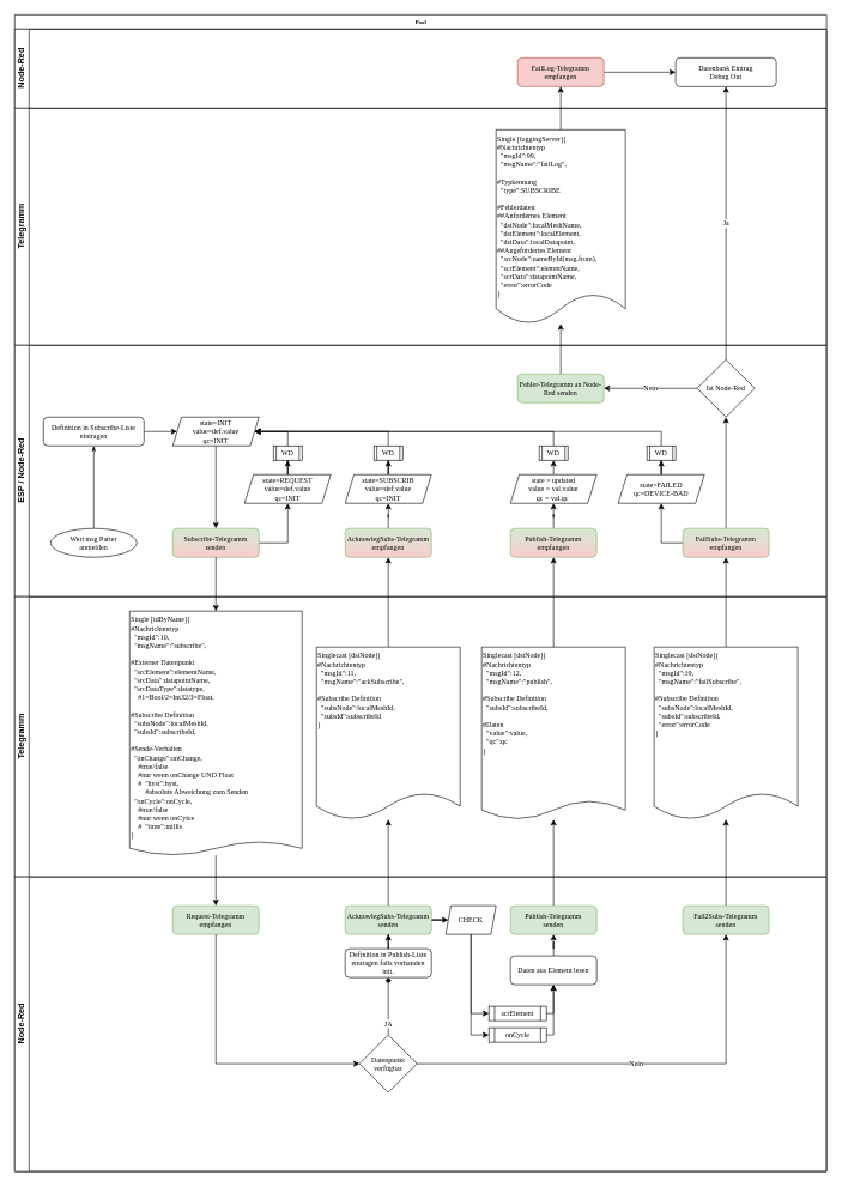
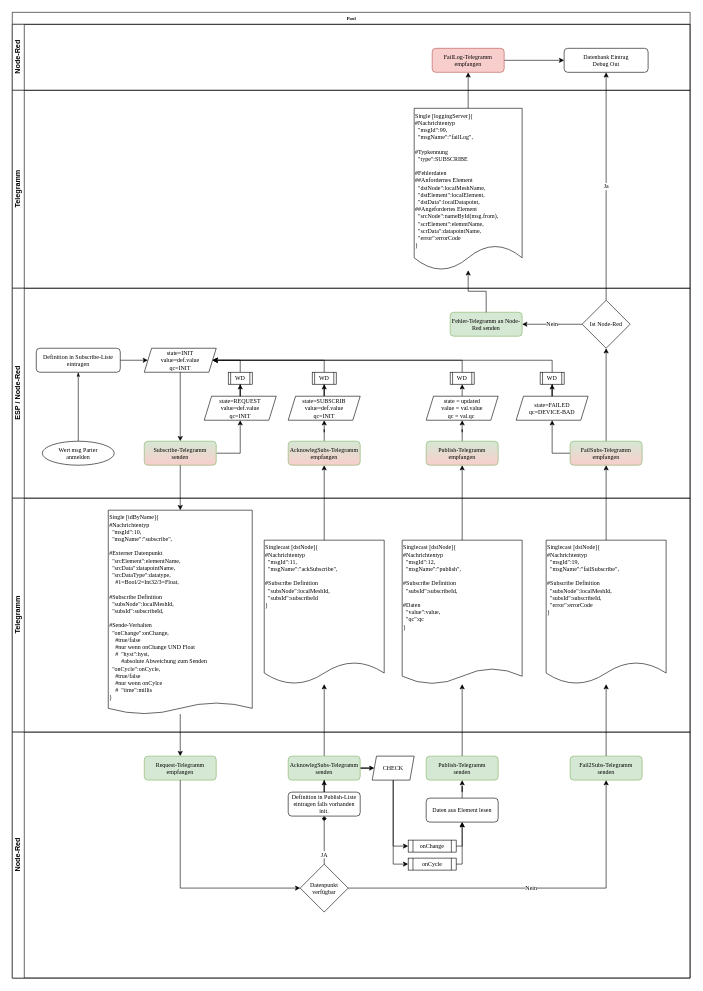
- <mxCell id="11" value="Fehler-Telegramm an Node-Red senden" style="rounded=1;whiteSpace=wrap;html=1;shadow=0;fontFamily=Verdana;fontSize=10;align=center;strokeColor=#82b366;strokeWidth=1;fillColor=#d5e8d4;" parent="9" vertex="1"><mxGeometry x="700" y="40" width="120" height="40" as="geometry" /></mxCell>
+ <mxCell id="11" value="Fehler-Telegramm an Node-Red senden" style="rounded=1;whiteSpace=wrap;html=1;shadow=0;fontFamily=Verdana;fontSize=10;align=center;strokeColor=#82b366;strokeWidth=1;fillColor=#d5e8d4;" parent="9" vertex="1"><mxGeometry x="730" y="40" width="120" height="40" as="geometry" /></mxCell>
- <mxCell id="79" value="scrElement" style="shape=process;whiteSpace=wrap;html=1;backgroundOutline=1;fontFamily=Verdana;fontSize=10;align=center;" parent="60" vertex="1"><mxGeometry x="660" y="180" width="80" height="20" as="geometry" /></mxCell>
+ <mxCell id="79" value="onChange" style="shape=process;whiteSpace=wrap;html=1;backgroundOutline=1;fontFamily=Verdana;fontSize=10;align=center;" parent="60" vertex="1"><mxGeometry x="660" y="180" width="80" height="20" as="geometry" /></mxCell>
